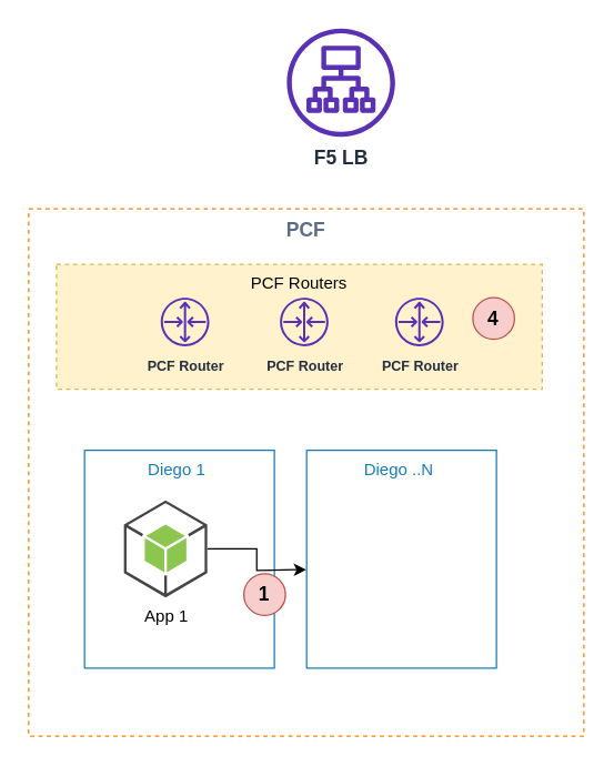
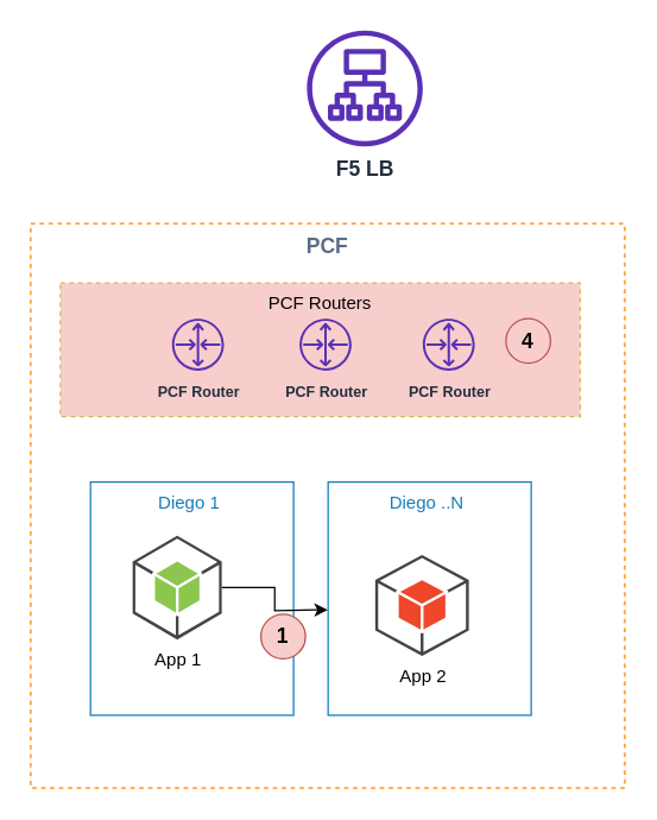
- <mxCell id="3" value="PCF Routers&#10;" style="fillColor=#fff2cc;strokeColor=#d6b656;dashed=1;verticalAlign=top;fontStyle=0;" parent="1" vertex="1"><mxGeometry x="40" y="190" width="350" height="90" as="geometry" /></mxCell>
+ <mxCell id="3" value="PCF Routers&#10;" style="fillColor=#f8cecc;strokeColor=#d6b656;dashed=1;verticalAlign=top;fontStyle=0;" parent="1" vertex="1"><mxGeometry x="40" y="190" width="350" height="90" as="geometry" /></mxCell>
+ <mxCell id="6" value="App 2" style="outlineConnect=0;dashed=0;verticalLabelPosition=bottom;verticalAlign=top;align=center;html=1;shape=mxgraph.aws3.android;fillColor=#EE472A;gradientColor=none;" parent="1" vertex="1"><mxGeometry x="252" y="373" width="63" height="68" as="geometry" /></mxCell>
